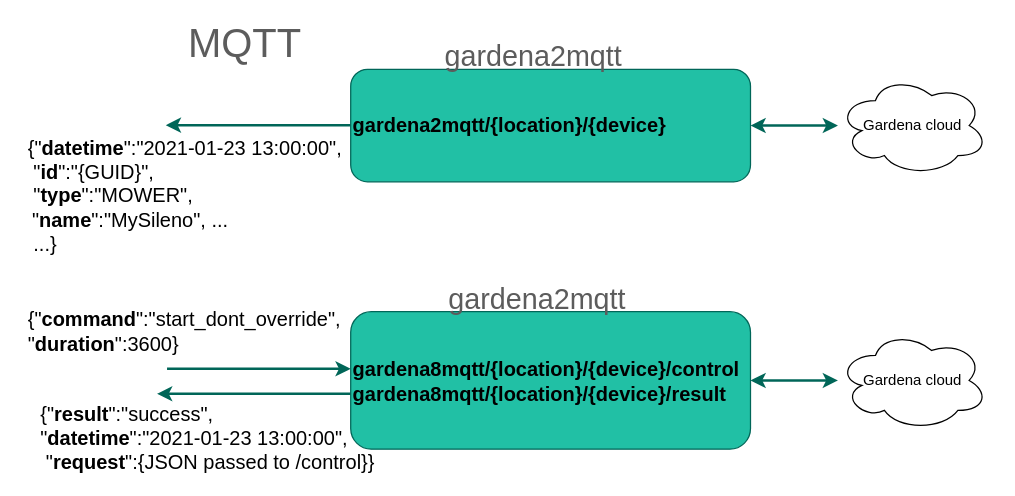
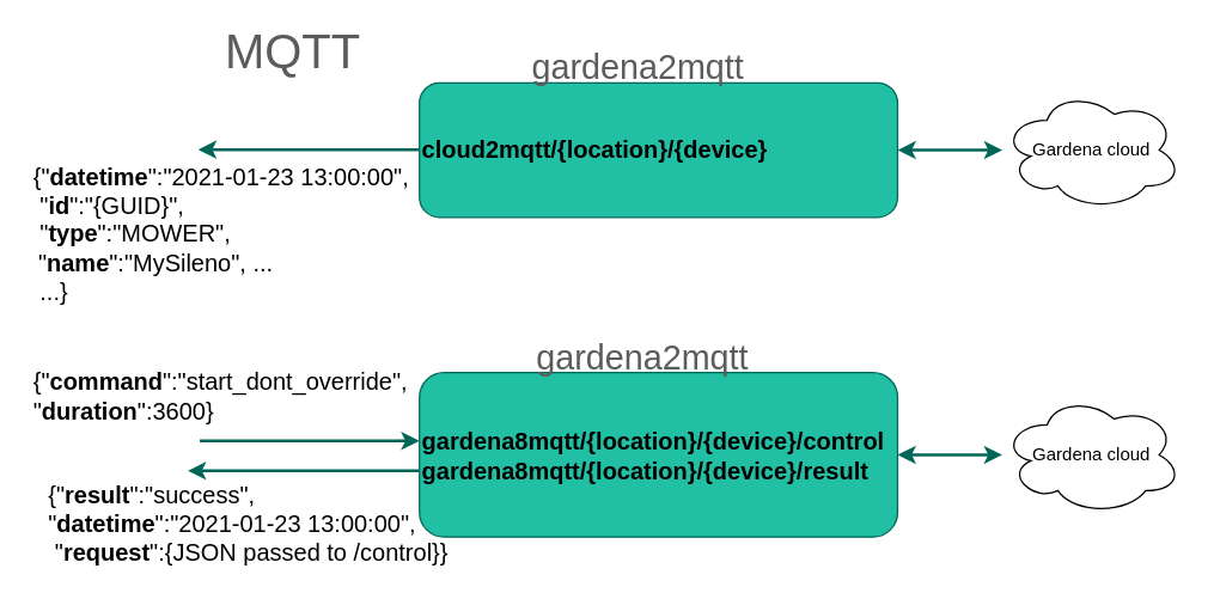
- <mxCell id="12" value="&lt;b&gt;&lt;font style=&quot;font-size: 16px&quot;&gt;gardena2mqtt/{location}/{device}&lt;/font&gt;&lt;/b&gt;" style="text;html=1;resizable=0;autosize=1;align=left;verticalAlign=middle;points=[];fillColor=none;strokeColor=none;rounded=0;" parent="1" vertex="1"><mxGeometry x="280" y="90" width="270" height="20" as="geometry" /></mxCell>
+ <mxCell id="12" value="&lt;b&gt;&lt;font style=&quot;font-size: 16px&quot;&gt;cloud2mqtt/{location}/{device}&lt;/font&gt;&lt;/b&gt;" style="text;html=1;resizable=0;autosize=1;align=left;verticalAlign=middle;points=[];fillColor=none;strokeColor=none;rounded=0;" parent="1" vertex="1"><mxGeometry x="280" y="90" width="270" height="20" as="geometry" /></mxCell>
